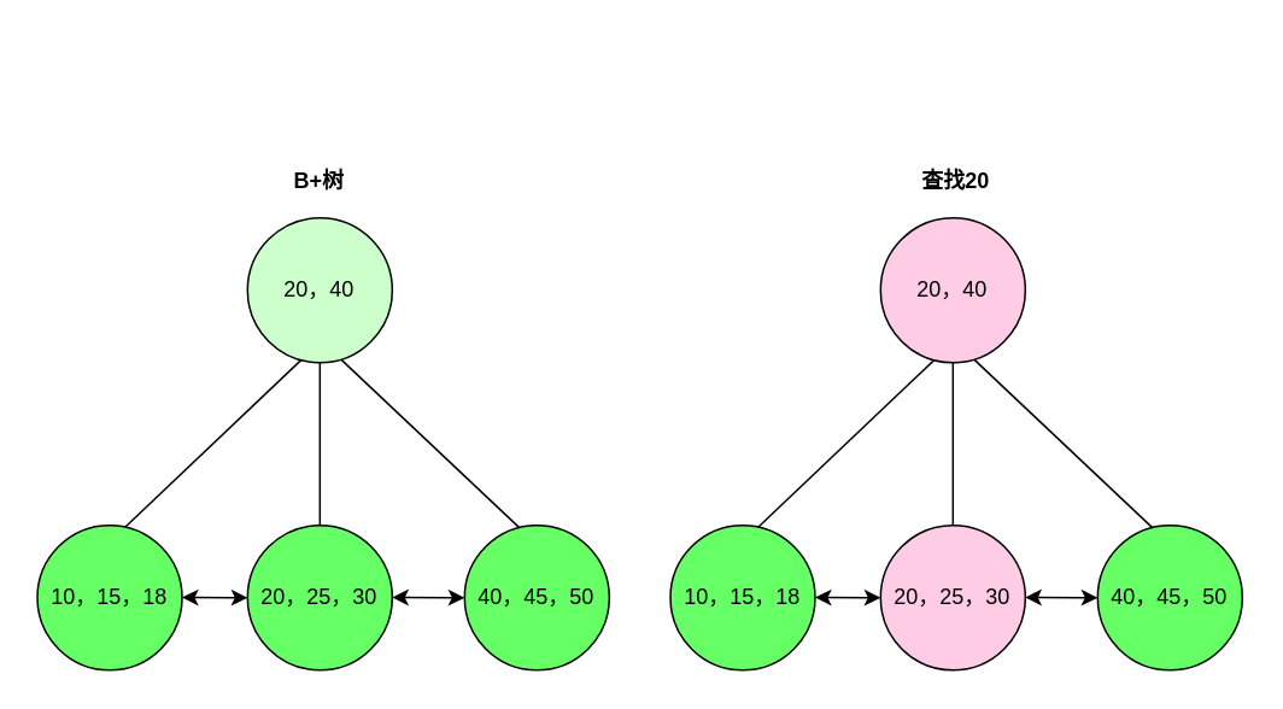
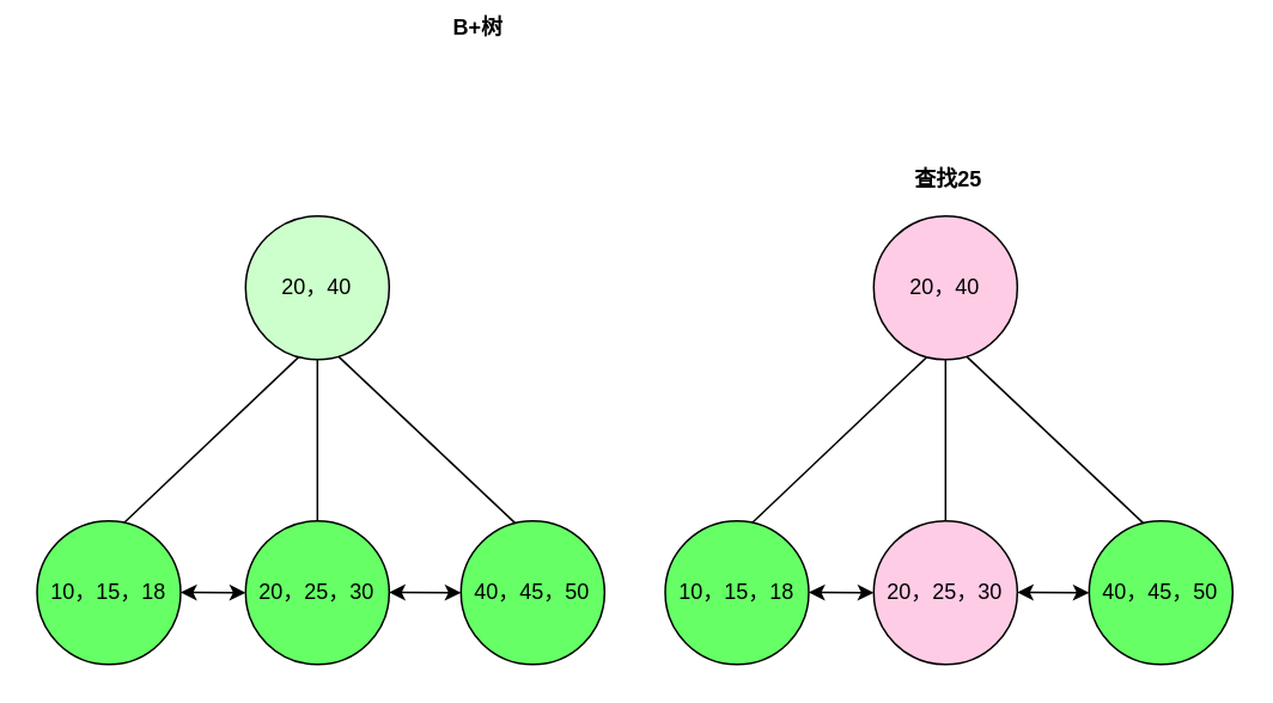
- <mxCell id="3" value="&lt;b&gt;B+树&lt;/b&gt;" style="text;strokeColor=none;align=center;fillColor=none;html=1;verticalAlign=middle;whiteSpace=wrap;rounded=0;" parent="1" vertex="1"><mxGeometry x="156.21" y="90" width="40" height="20" as="geometry" /></mxCell>
+ <mxCell id="3" value="&lt;b&gt;B+树&lt;/b&gt;" style="text;strokeColor=none;align=center;fillColor=none;html=1;verticalAlign=middle;whiteSpace=wrap;rounded=0;" parent="1" vertex="1"><mxGeometry x="246.21" y="5" width="40" height="20" as="geometry" /></mxCell>
- <mxCell id="4" value="&lt;b&gt;查找20&lt;/b&gt;" style="text;strokeColor=none;align=center;fillColor=none;html=1;verticalAlign=middle;whiteSpace=wrap;rounded=0;" parent="1" vertex="1"><mxGeometry x="503.1" y="90" width="50" height="20" as="geometry" /></mxCell>
+ <mxCell id="4" value="&lt;b&gt;查找25&lt;/b&gt;" style="text;strokeColor=none;align=center;fillColor=none;html=1;verticalAlign=middle;whiteSpace=wrap;rounded=0;" parent="1" vertex="1"><mxGeometry x="503.1" y="90" width="50" height="20" as="geometry" /></mxCell>
